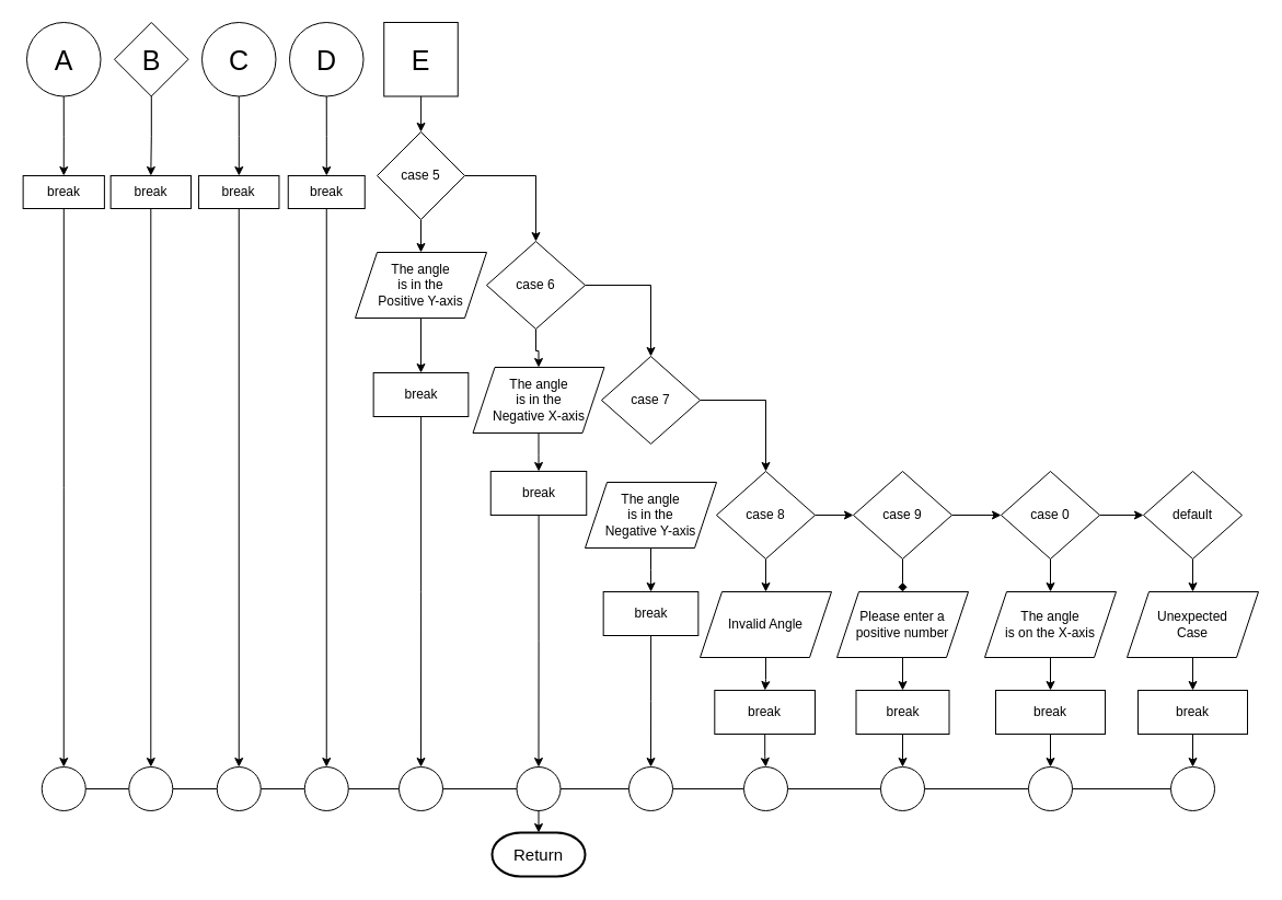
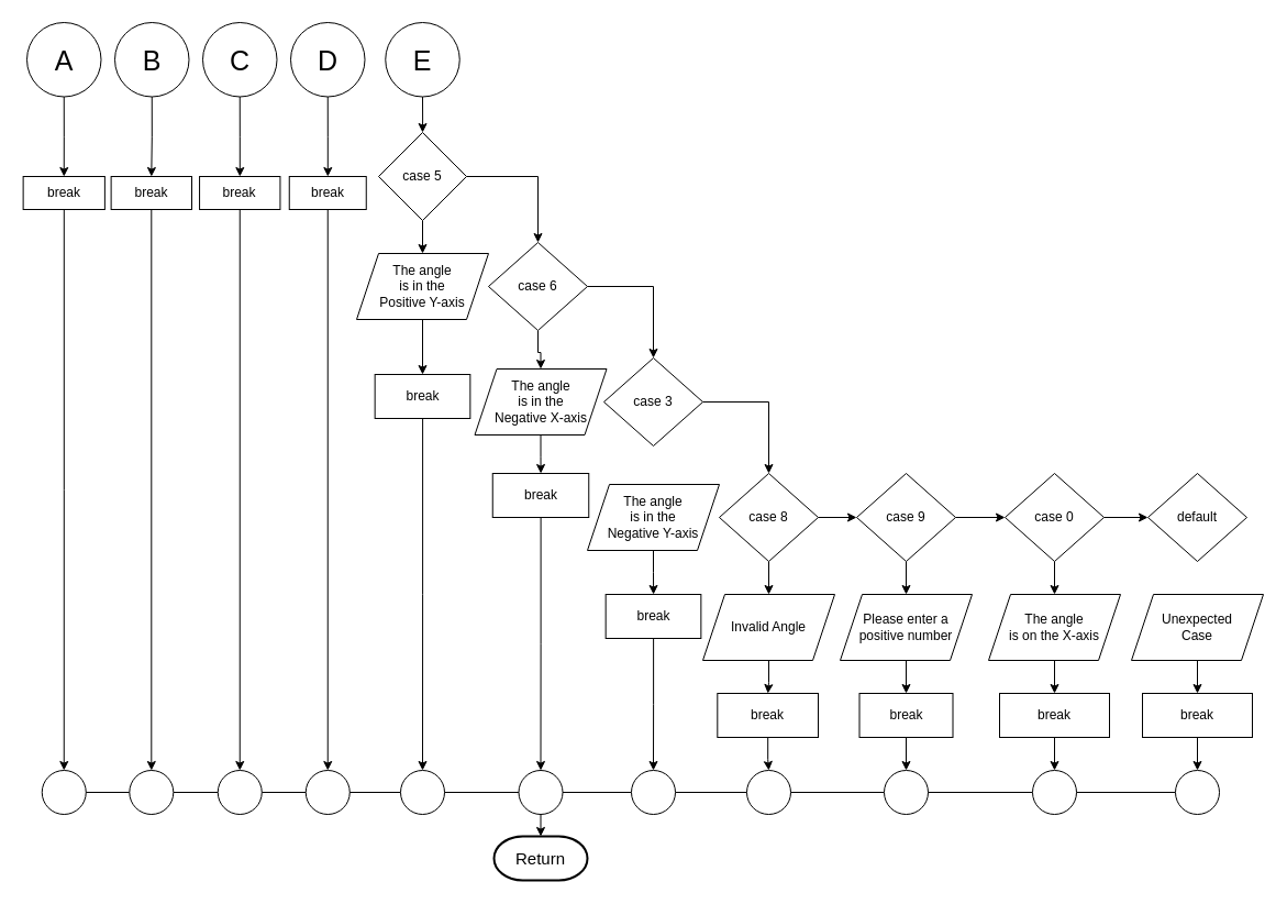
- <mxCell id="8" value="B" style="rhombus;whiteSpace=wrap;html=1;aspect=fixed;fontSize=25;" vertex="1" parent="1"><mxGeometry x="104" y="20" width="67.5" height="67.5" as="geometry" /></mxCell>
+ <mxCell id="8" value="B" style="ellipse;whiteSpace=wrap;html=1;aspect=fixed;fontSize=25;" vertex="1" parent="1"><mxGeometry x="104" y="20" width="67.5" height="67.5" as="geometry" /></mxCell>
- <mxCell id="4" value="&lt;font style=&quot;font-size: 25px;&quot;&gt;E&lt;/font&gt;" style="whiteSpace=wrap;html=1;aspect=fixed;rounded=0;" vertex="1" parent="1"><mxGeometry x="350.25" y="20" width="67.5" height="67.5" as="geometry" /></mxCell>
+ <mxCell id="4" value="&lt;font style=&quot;font-size: 25px;&quot;&gt;E&lt;/font&gt;" style="ellipse;whiteSpace=wrap;html=1;aspect=fixed;" vertex="1" parent="1"><mxGeometry x="350.25" y="20" width="67.5" height="67.5" as="geometry" /></mxCell>
- <mxCell id="22" value="case 7" style="rhombus;whiteSpace=wrap;html=1;" vertex="1" parent="1"><mxGeometry x="549" y="325" width="90" height="80" as="geometry" /></mxCell>
+ <mxCell id="22" value="case 3" style="rhombus;whiteSpace=wrap;html=1;" vertex="1" parent="1"><mxGeometry x="549" y="325" width="90" height="80" as="geometry" /></mxCell>
- <mxCell id="83" value="" style="edgeStyle=orthogonalEdgeStyle;rounded=0;orthogonalLoop=1;jettySize=auto;html=1;" edge="1" parent="1" source="84" target="86"><mxGeometry relative="1" as="geometry" /></mxCell>
- <mxCell id="32" value="" style="edgeStyle=orthogonalEdgeStyle;rounded=0;orthogonalLoop=1;jettySize=auto;html=1;endArrow=diamond;" edge="1" parent="1" source="34" target="36"><mxGeometry relative="1" as="geometry" /></mxCell>
+ <mxCell id="32" value="" style="edgeStyle=orthogonalEdgeStyle;rounded=0;orthogonalLoop=1;jettySize=auto;html=1;" edge="1" parent="1" source="34" target="36"><mxGeometry relative="1" as="geometry" /></mxCell>
